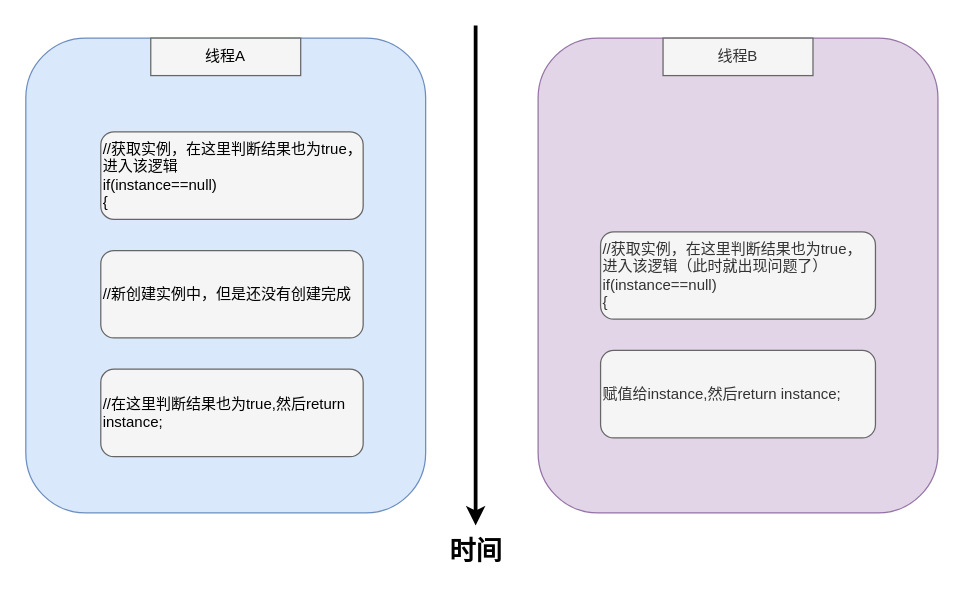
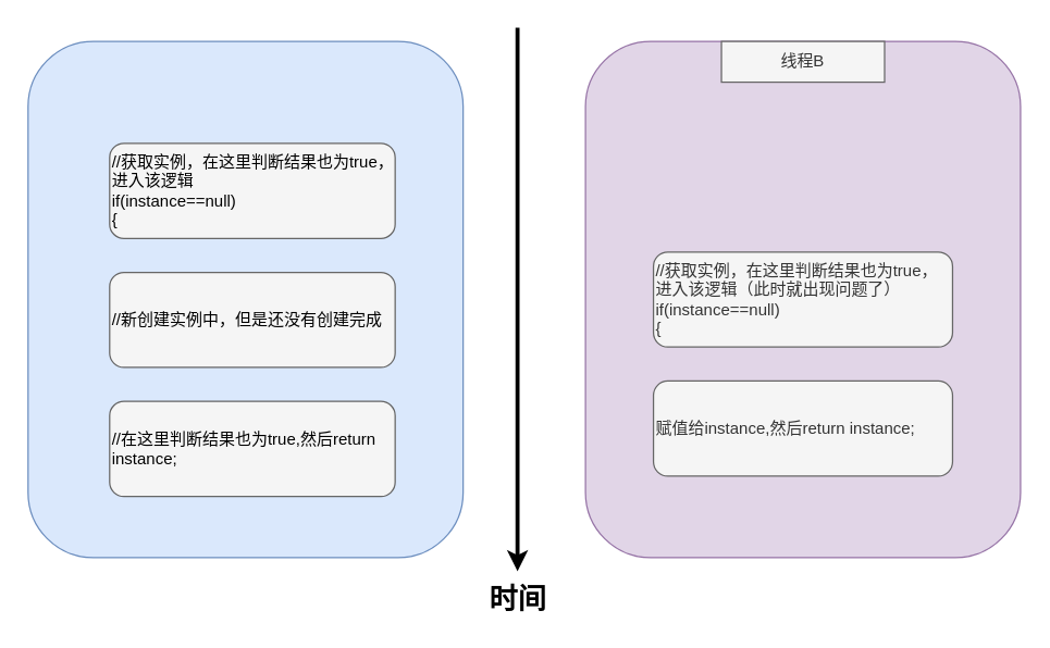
- <mxCell id="5" value="线程A" style="rounded=0;whiteSpace=wrap;html=1;fillColor=#f5f5f5;strokeColor=#666666;" vertex="1" parent="1"><mxGeometry x="120" y="30" width="120" height="30" as="geometry" /></mxCell>
